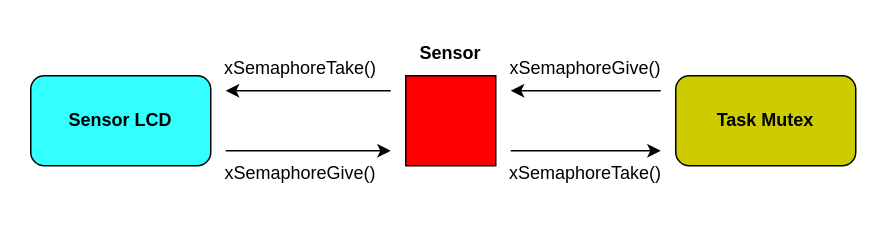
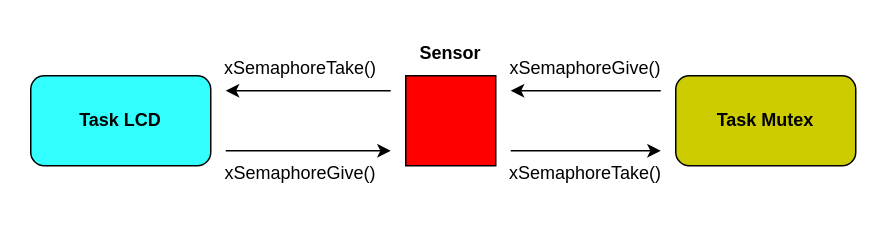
- <mxCell id="2" value="&lt;b&gt;Sensor LCD&lt;/b&gt;" style="rounded=1;whiteSpace=wrap;html=1;fillColor=#33FFFF;" vertex="1" parent="1"><mxGeometry x="20" y="50" width="120" height="60" as="geometry" /></mxCell>
+ <mxCell id="2" value="&lt;b&gt;Task LCD&lt;/b&gt;" style="rounded=1;whiteSpace=wrap;html=1;fillColor=#33FFFF;" vertex="1" parent="1"><mxGeometry x="20" y="50" width="120" height="60" as="geometry" /></mxCell>
